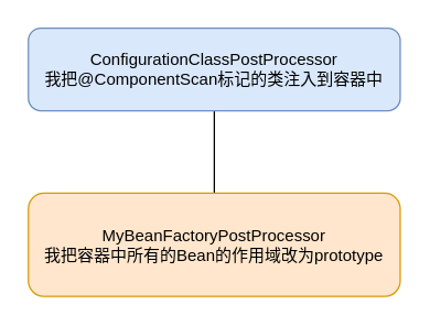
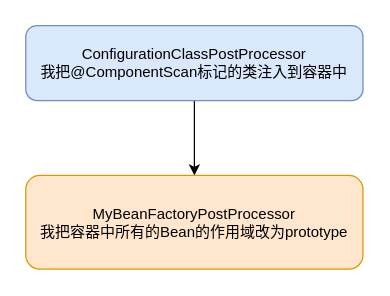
- <mxCell id="2" style="edgeStyle=orthogonalEdgeStyle;rounded=0;orthogonalLoop=1;jettySize=auto;html=1;exitX=0.5;exitY=1;exitDx=0;exitDy=0;entryX=0.5;entryY=0;entryDx=0;entryDy=0;endArrow=none;" edge="1" parent="1" source="3" target="4"><mxGeometry relative="1" as="geometry" /></mxCell>
+ <mxCell id="2" style="edgeStyle=orthogonalEdgeStyle;rounded=0;orthogonalLoop=1;jettySize=auto;html=1;exitX=0.5;exitY=1;exitDx=0;exitDy=0;entryX=0.5;entryY=0;entryDx=0;entryDy=0;" edge="1" parent="1" source="3" target="4"><mxGeometry relative="1" as="geometry" /></mxCell>
